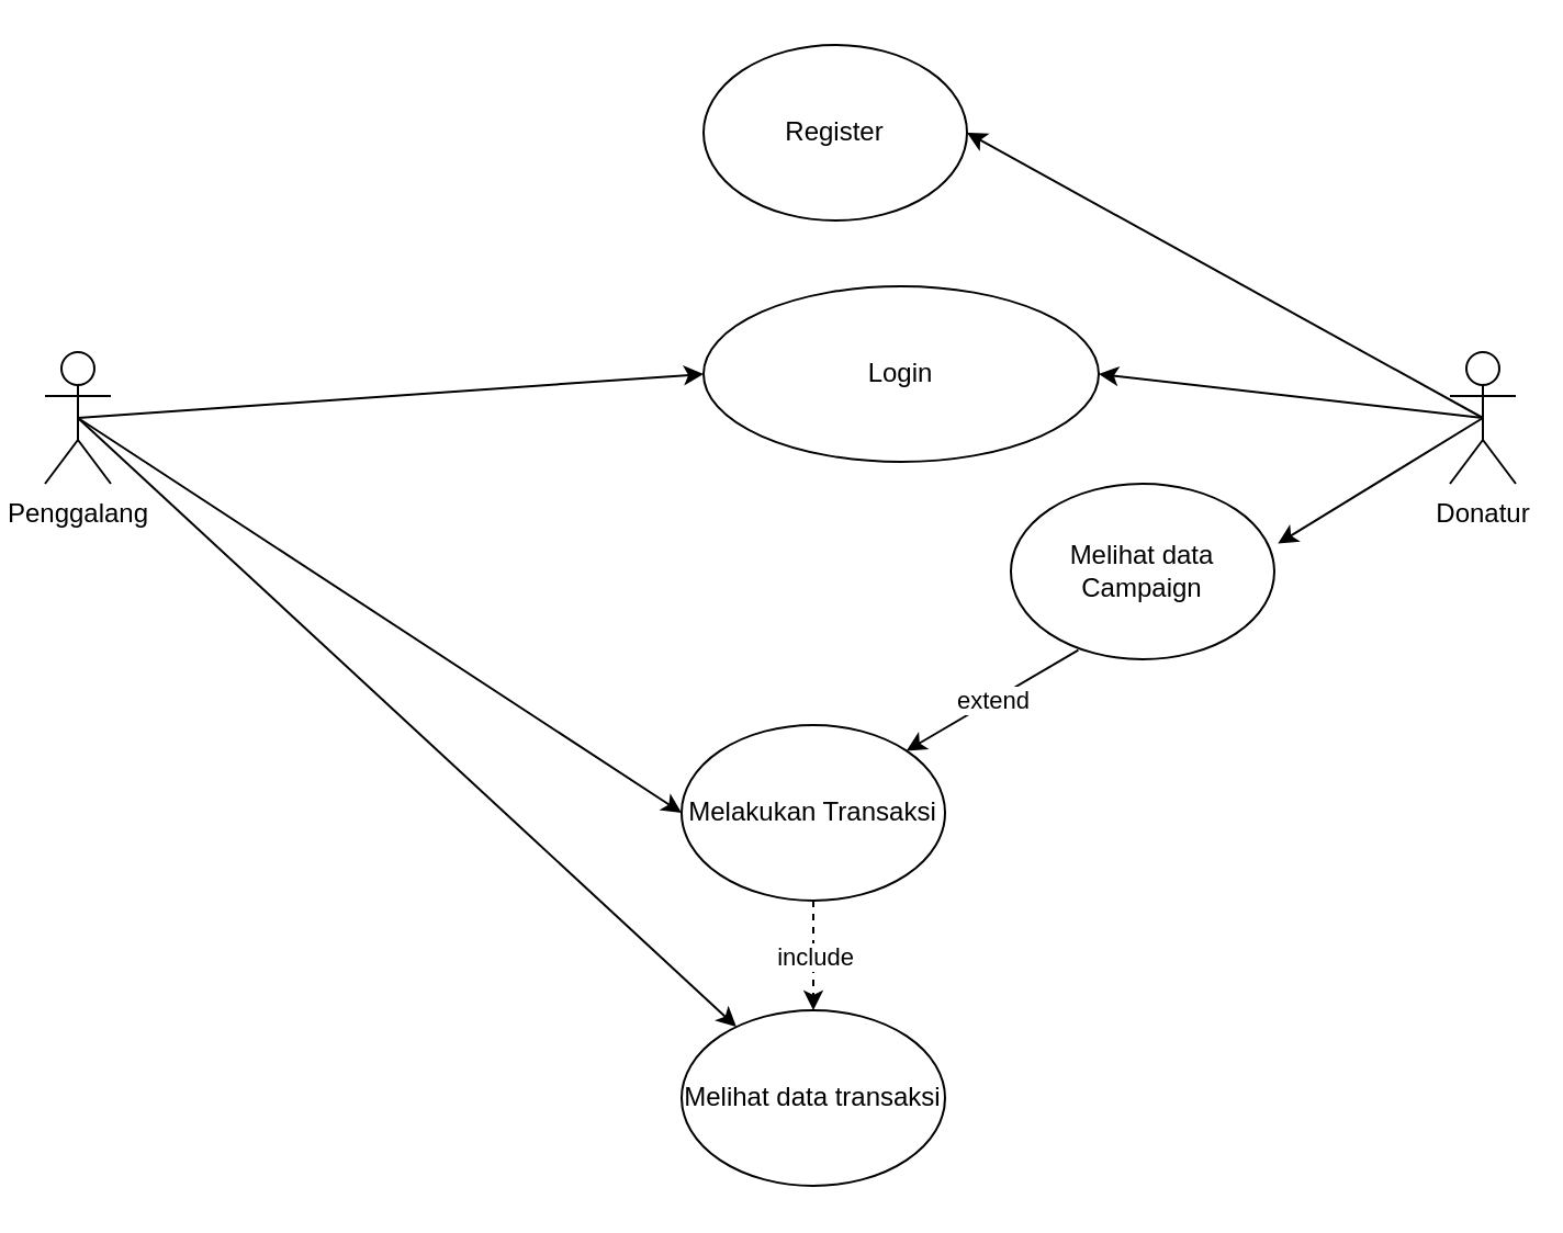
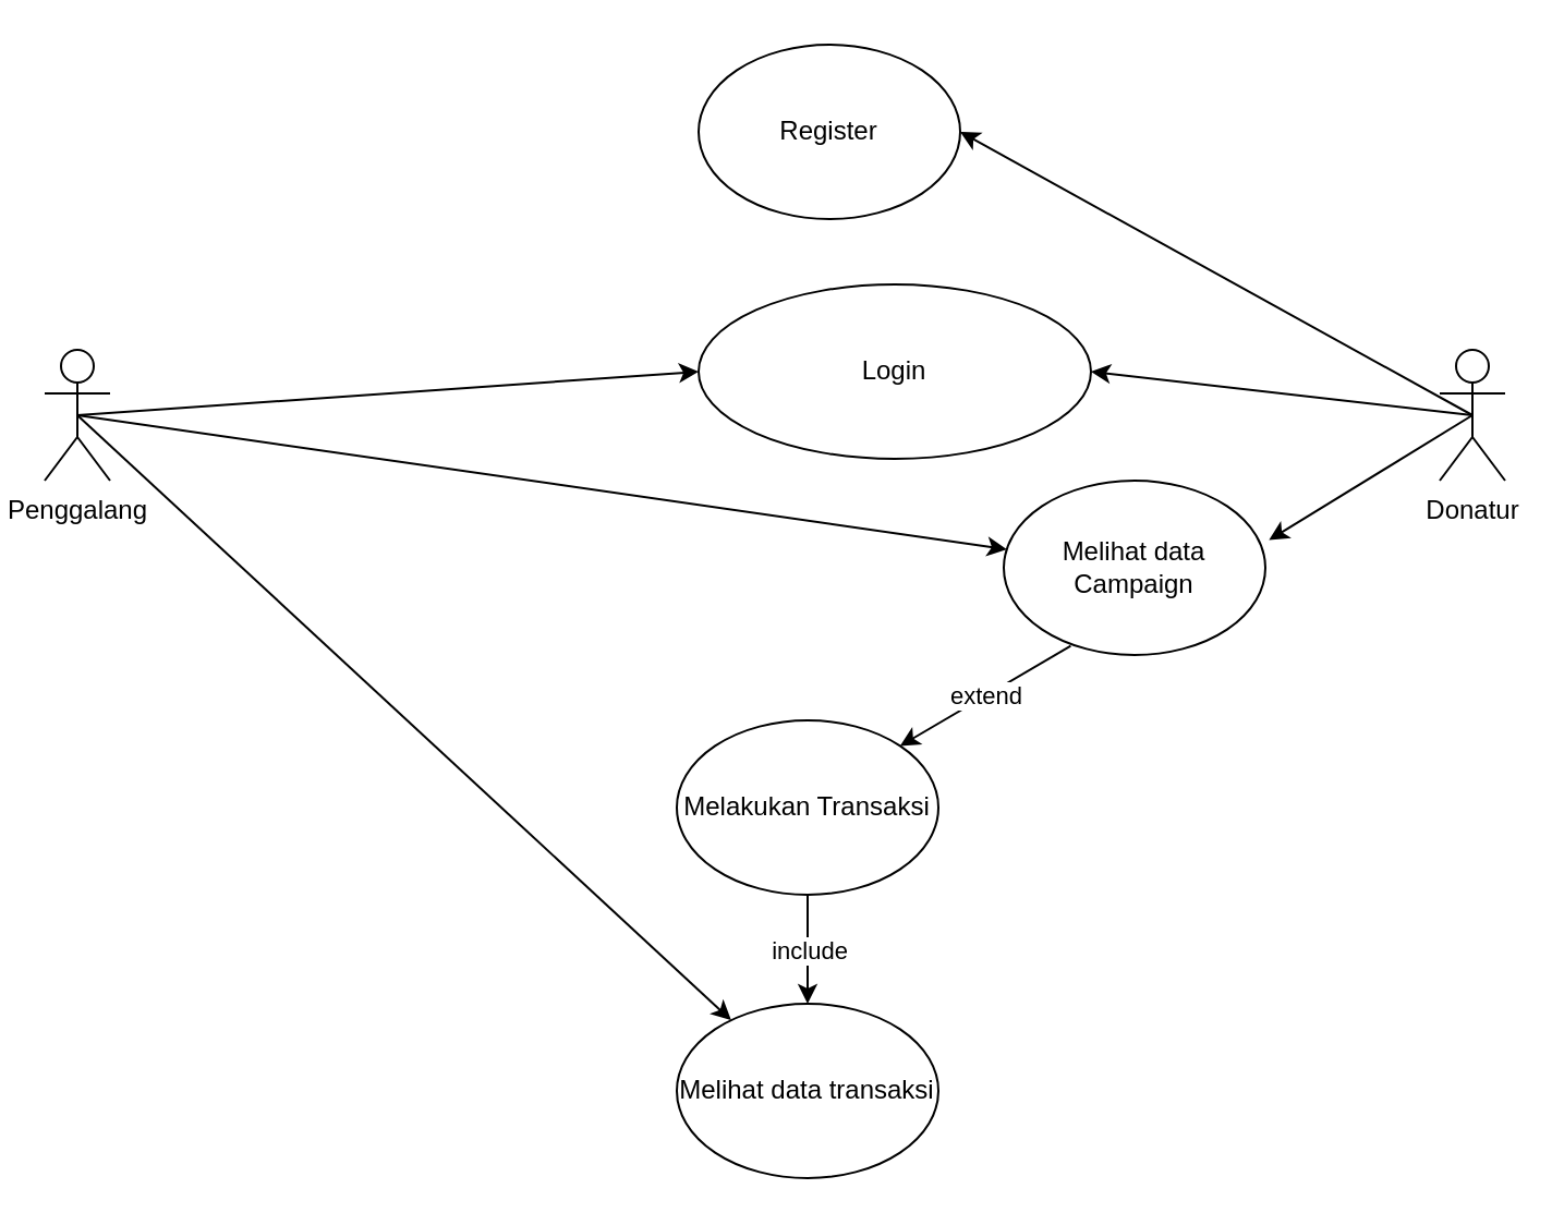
- <mxCell id="4" style="rounded=0;orthogonalLoop=1;jettySize=auto;html=1;exitX=0.5;exitY=0.5;exitDx=0;exitDy=0;exitPerimeter=0;entryX=0;entryY=0.5;entryDx=0;entryDy=0;" edge="1" parent="1" source="5" target="11"><mxGeometry relative="1" as="geometry" /></mxCell>
+ <mxCell id="4" style="rounded=0;orthogonalLoop=1;jettySize=auto;html=1;exitX=0.5;exitY=0.5;exitDx=0;exitDy=0;exitPerimeter=0;" edge="1" parent="1" source="5" target="13"><mxGeometry relative="1" as="geometry" /></mxCell>
- <mxCell id="17" value="" style="endArrow=classic;html=1;rounded=0;exitX=0.5;exitY=1;exitDx=0;exitDy=0;dashed=1;" edge="1" parent="1" source="11" target="16"><mxGeometry relative="1" as="geometry"><mxPoint x="501" y="306" as="sourcePoint" /><mxPoint x="422" y="352" as="targetPoint" /><Array as="points" /></mxGeometry></mxCell>
+ <mxCell id="17" value="" style="endArrow=classic;html=1;rounded=0;exitX=0.5;exitY=1;exitDx=0;exitDy=0;" edge="1" parent="1" source="11" target="16"><mxGeometry relative="1" as="geometry"><mxPoint x="501" y="306" as="sourcePoint" /><mxPoint x="422" y="352" as="targetPoint" /><Array as="points" /></mxGeometry></mxCell>
